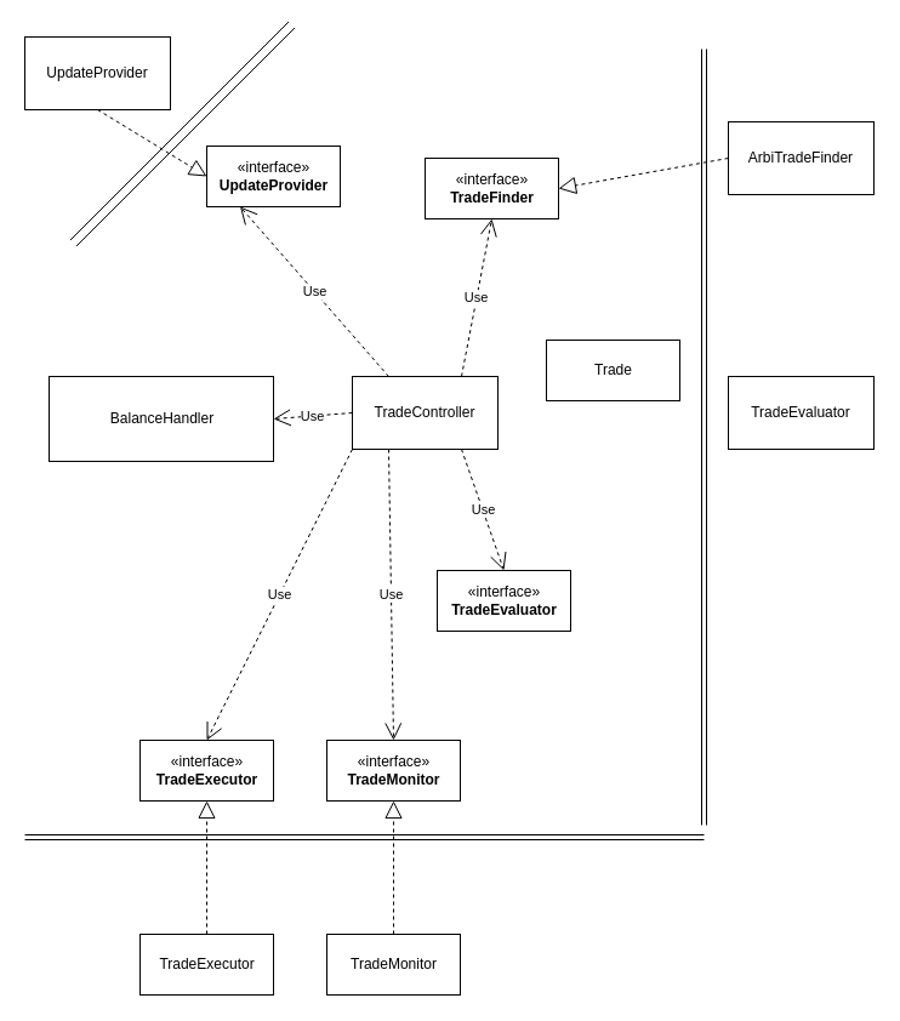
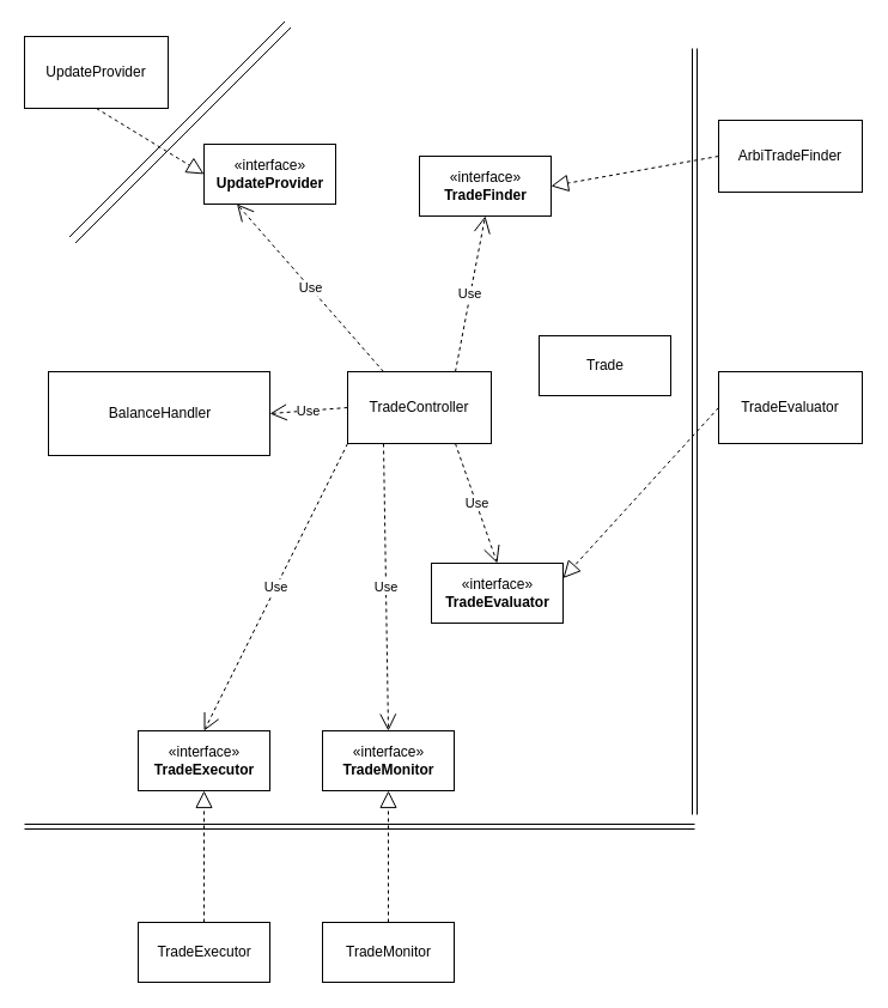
+ <mxCell id="22" value="" style="endArrow=block;dashed=1;endFill=0;endSize=12;html=1;exitX=0;exitY=0.5;exitDx=0;exitDy=0;entryX=1;entryY=0.25;entryDx=0;entryDy=0;" edge="1" parent="1" source="21" target="19"><mxGeometry width="160" relative="1" as="geometry"><mxPoint x="610" y="140" as="sourcePoint" /><mxPoint x="470" y="165" as="targetPoint" /></mxGeometry></mxCell>
